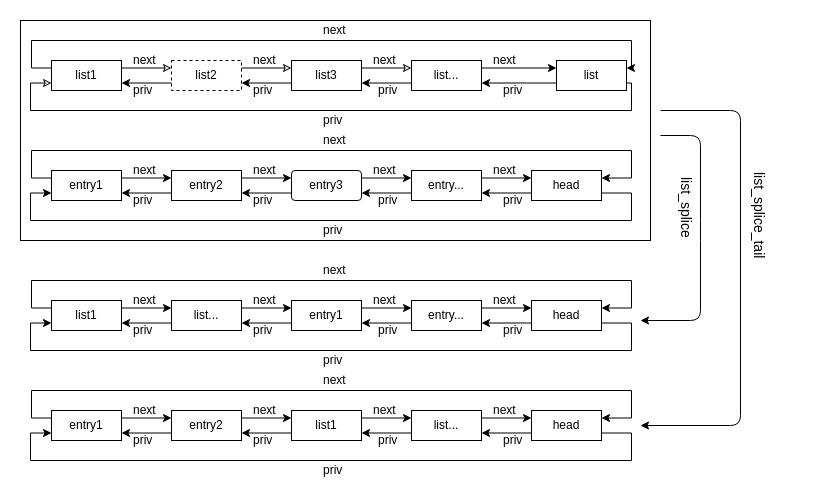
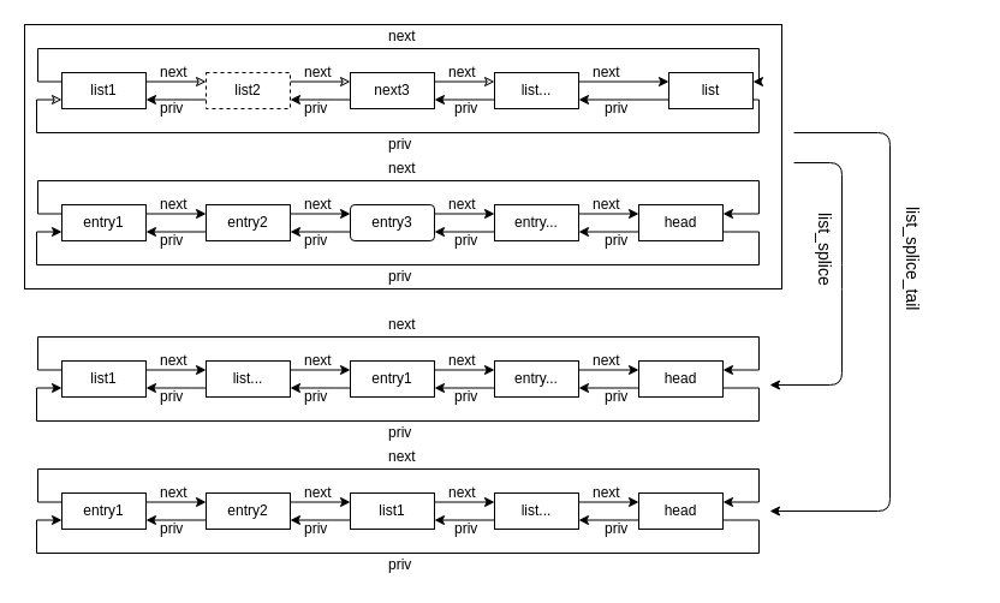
- <mxCell id="10" value="list3" style="rounded=0;whiteSpace=wrap;html=1;arcSize=12;fillOpacity=10;" vertex="1" parent="1"><mxGeometry x="291" y="60" width="70" height="30" as="geometry" /></mxCell>
+ <mxCell id="10" value="next3" style="rounded=0;whiteSpace=wrap;html=1;arcSize=12;fillOpacity=10;" vertex="1" parent="1"><mxGeometry x="291" y="60" width="70" height="30" as="geometry" /></mxCell>
